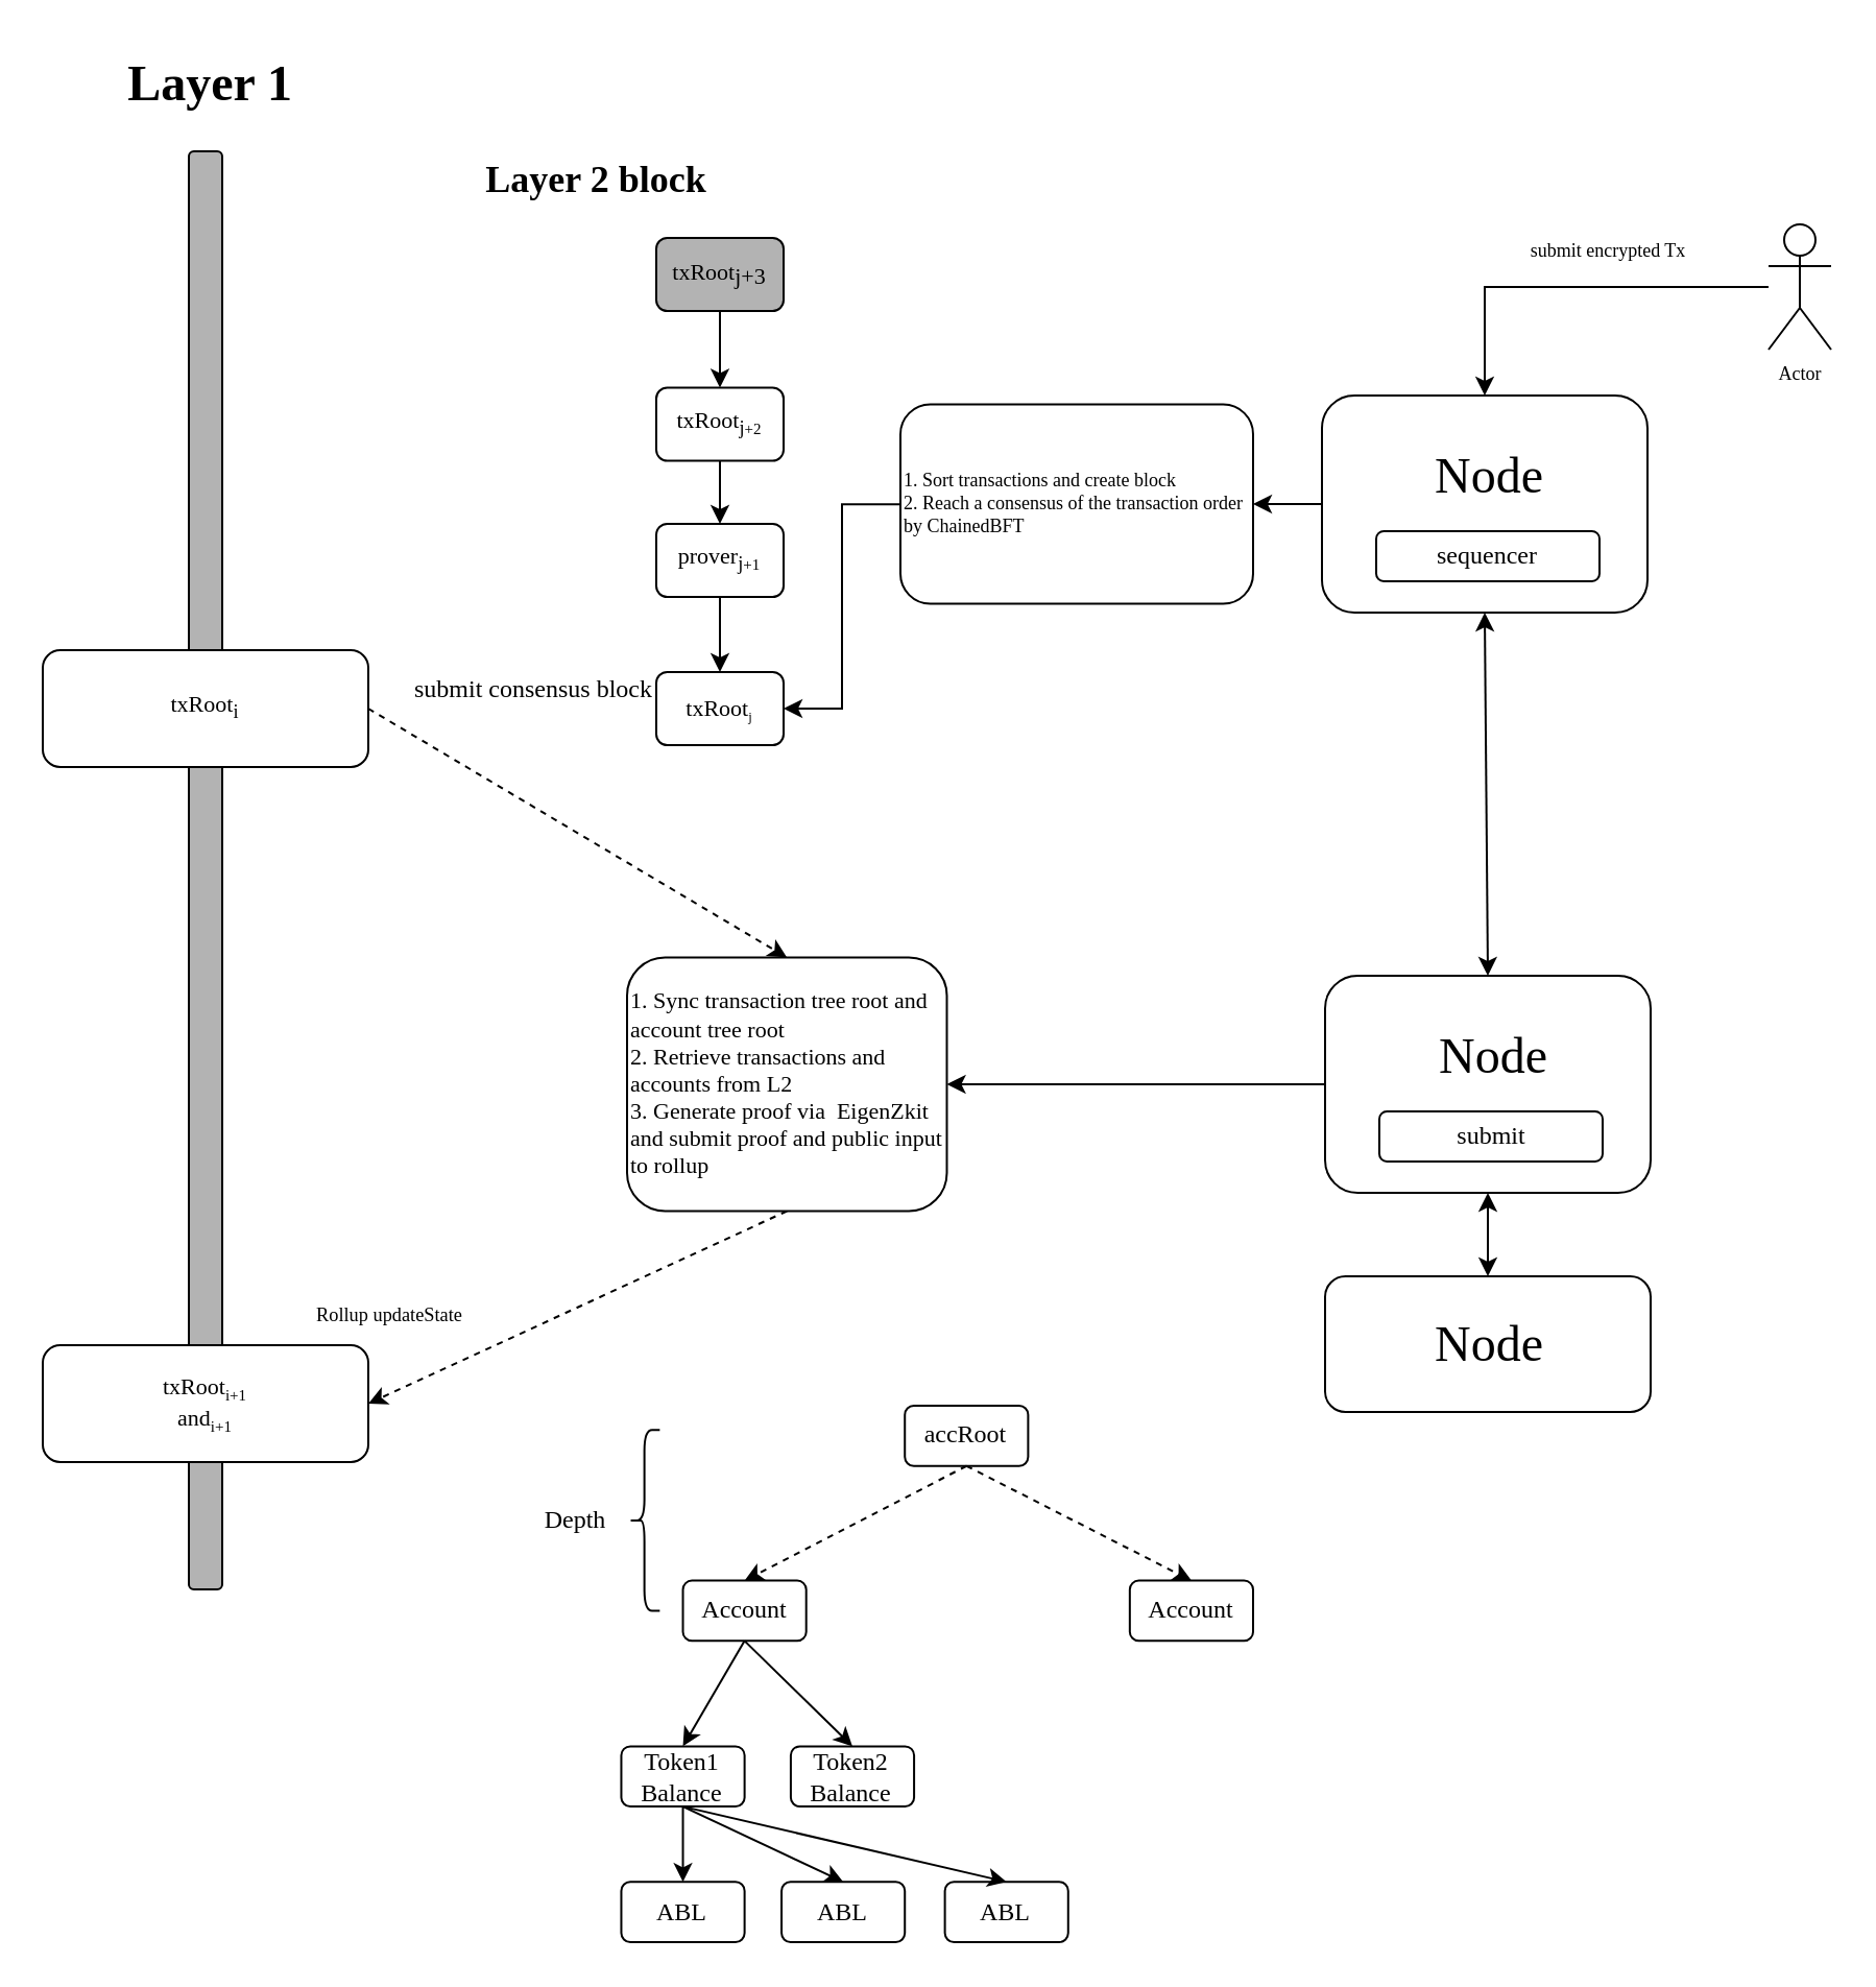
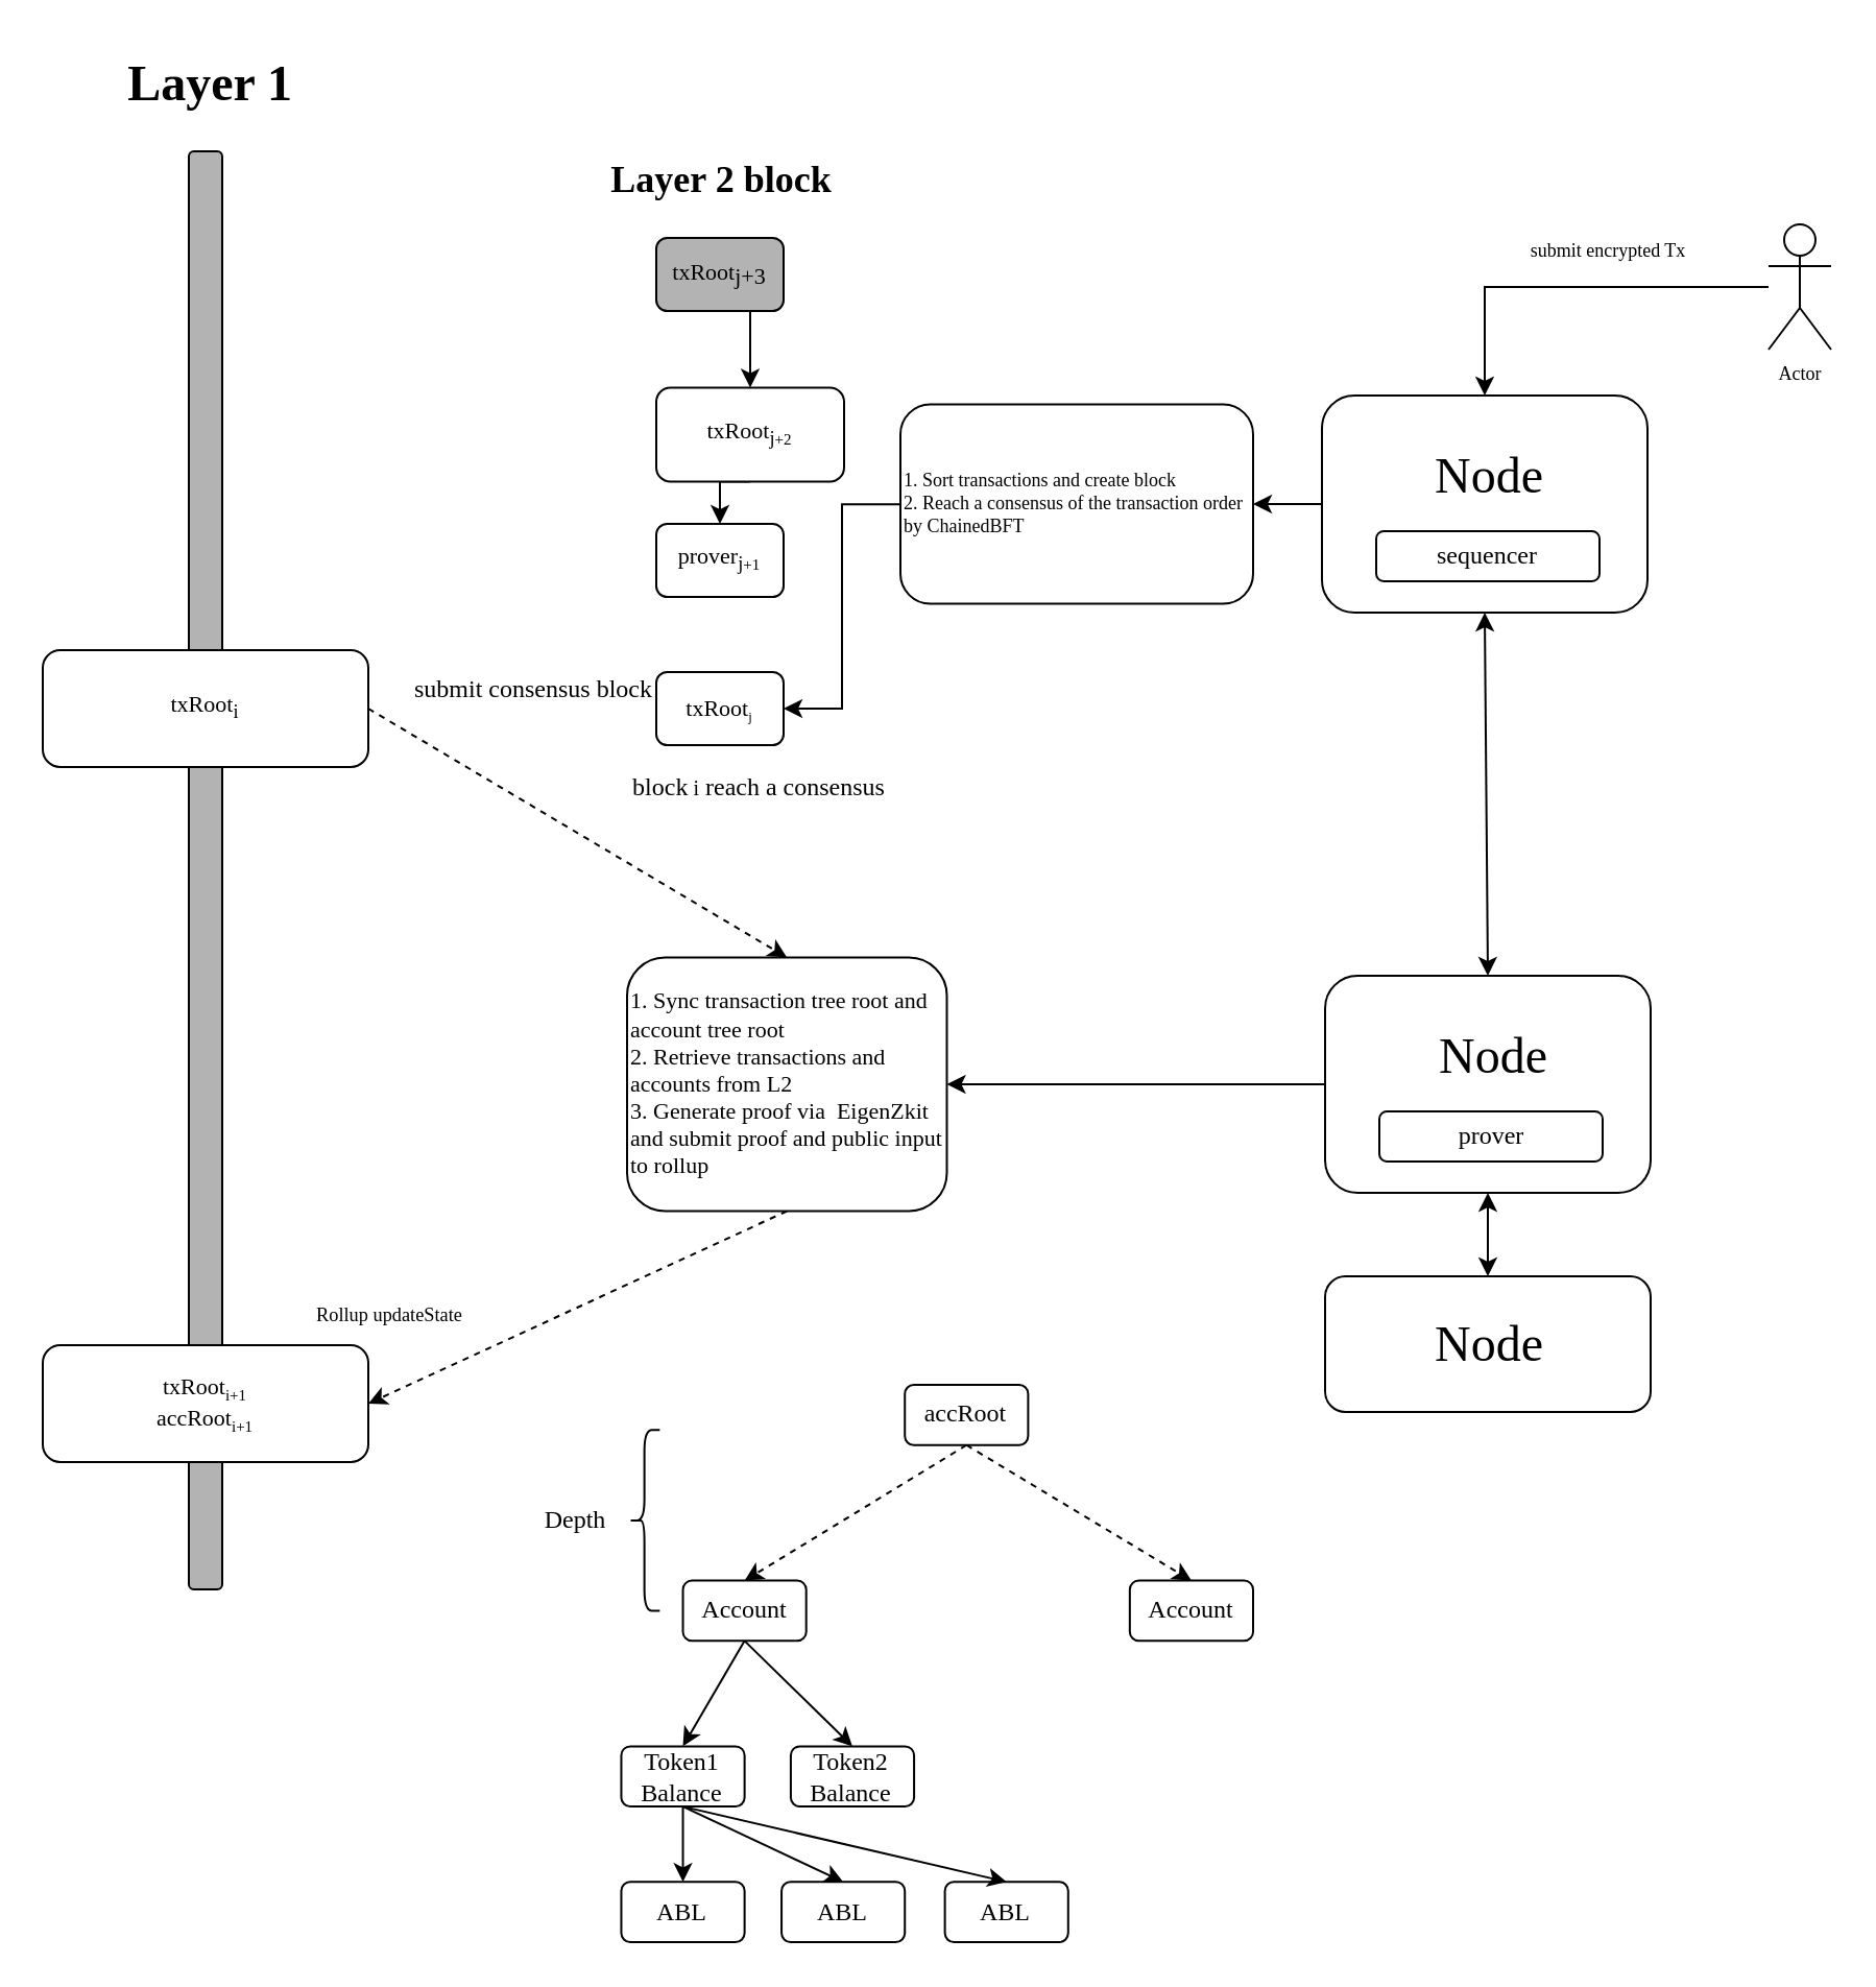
- <mxCell id="36" value="&lt;font style=&quot;font-size: 18px;&quot;&gt;&lt;b style=&quot;&quot;&gt;Layer 2 block&lt;/b&gt;&lt;/font&gt;" style="text;html=1;align=center;verticalAlign=middle;resizable=0;points=[];autosize=1;strokeColor=none;fillColor=none;fontSize=9;rounded=1;fontFamily=Times New Roman;" vertex="1" parent="1"><mxGeometry x="220" y="66" width="130" height="39" as="geometry" /></mxCell>
+ <mxCell id="36" value="&lt;font style=&quot;font-size: 18px;&quot;&gt;&lt;b style=&quot;&quot;&gt;Layer 2 block&lt;/b&gt;&lt;/font&gt;" style="text;html=1;align=center;verticalAlign=middle;resizable=0;points=[];autosize=1;strokeColor=none;fillColor=none;fontSize=9;rounded=1;fontFamily=Times New Roman;" vertex="1" parent="1"><mxGeometry x="280" y="66" width="130" height="39" as="geometry" /></mxCell>
- <mxCell id="32" value="&lt;span style=&quot;font-size: 11px;&quot;&gt;txRoot&lt;sub&gt;j&lt;/sub&gt;&lt;/span&gt;&lt;sub&gt;+2&lt;/sub&gt;" style="rounded=1;whiteSpace=wrap;html=1;fontSize=9;fontFamily=Times New Roman;" vertex="1" parent="1"><mxGeometry x="314" y="185.25" width="61" height="35" as="geometry" /></mxCell>
+ <mxCell id="32" value="&lt;span style=&quot;font-size: 11px;&quot;&gt;txRoot&lt;sub&gt;j&lt;/sub&gt;&lt;/span&gt;&lt;sub&gt;+2&lt;/sub&gt;" style="rounded=1;whiteSpace=wrap;html=1;fontSize=9;fontFamily=Times New Roman;" vertex="1" parent="1"><mxGeometry x="314" y="185.25" width="90" height="45" as="geometry" /></mxCell>
- <mxCell id="29" style="edgeStyle=orthogonalEdgeStyle;rounded=0;orthogonalLoop=1;jettySize=auto;html=1;exitX=0.5;exitY=1;exitDx=0;exitDy=0;entryX=0.5;entryY=0;entryDx=0;entryDy=0;fontSize=24;fontFamily=Times New Roman;" edge="1" parent="1" source="30" target="28"><mxGeometry relative="1" as="geometry" /></mxCell>
+ <mxCell id="35" value="block&lt;span style=&quot;font-size: 10px;&quot;&gt;&amp;nbsp;i&lt;/span&gt;&amp;nbsp;reach a consensus" style="text;html=1;align=center;verticalAlign=middle;resizable=0;points=[];autosize=1;strokeColor=none;fillColor=none;fontSize=12;fontFamily=Times New Roman;" vertex="1" parent="1"><mxGeometry x="284.5" y="363.5" width="156" height="26" as="geometry" /></mxCell>
- <mxCell id="21" value="submit" style="rounded=1;whiteSpace=wrap;html=1;fontFamily=Times New Roman;" vertex="1" parent="1"><mxGeometry x="660.5" y="532" width="107" height="24" as="geometry" /></mxCell>
+ <mxCell id="21" value="prover" style="rounded=1;whiteSpace=wrap;html=1;fontFamily=Times New Roman;" vertex="1" parent="1"><mxGeometry x="660.5" y="532" width="107" height="24" as="geometry" /></mxCell>
- <mxCell id="14" value="&lt;span style=&quot;font-size: 11px;&quot;&gt;txRoot&lt;/span&gt;&lt;sub&gt;i+1&lt;br&gt;&lt;/sub&gt;&lt;span style=&quot;font-size: 11px;&quot;&gt;and&lt;/span&gt;&lt;sub&gt;i+1&lt;/sub&gt;" style="rounded=1;whiteSpace=wrap;html=1;fontSize=9;fontFamily=Times New Roman;" vertex="1" parent="1"><mxGeometry x="20" y="644" width="156" height="56" as="geometry" /></mxCell>
+ <mxCell id="14" value="&lt;span style=&quot;font-size: 11px;&quot;&gt;txRoot&lt;/span&gt;&lt;sub&gt;i+1&lt;br&gt;&lt;/sub&gt;&lt;span style=&quot;font-size: 11px;&quot;&gt;accRoot&lt;/span&gt;&lt;sub&gt;i+1&lt;/sub&gt;" style="rounded=1;whiteSpace=wrap;html=1;fontSize=9;fontFamily=Times New Roman;" vertex="1" parent="1"><mxGeometry x="20" y="644" width="156" height="56" as="geometry" /></mxCell>
- <mxCell id="38" value="&lt;span style=&quot;text-align: left;&quot;&gt;accRoot&lt;/span&gt;" style="rounded=1;whiteSpace=wrap;html=1;fontFamily=Times New Roman;" vertex="1" parent="37"><mxGeometry x="169.108" y="10" width="59.077" height="28.865" as="geometry" /></mxCell>
+ <mxCell id="38" value="&lt;span style=&quot;text-align: left;&quot;&gt;accRoot&lt;/span&gt;" style="rounded=1;whiteSpace=wrap;html=1;fontFamily=Times New Roman;" vertex="1" parent="37"><mxGeometry x="169.108" width="59.077" height="28.865" as="geometry" /></mxCell>
